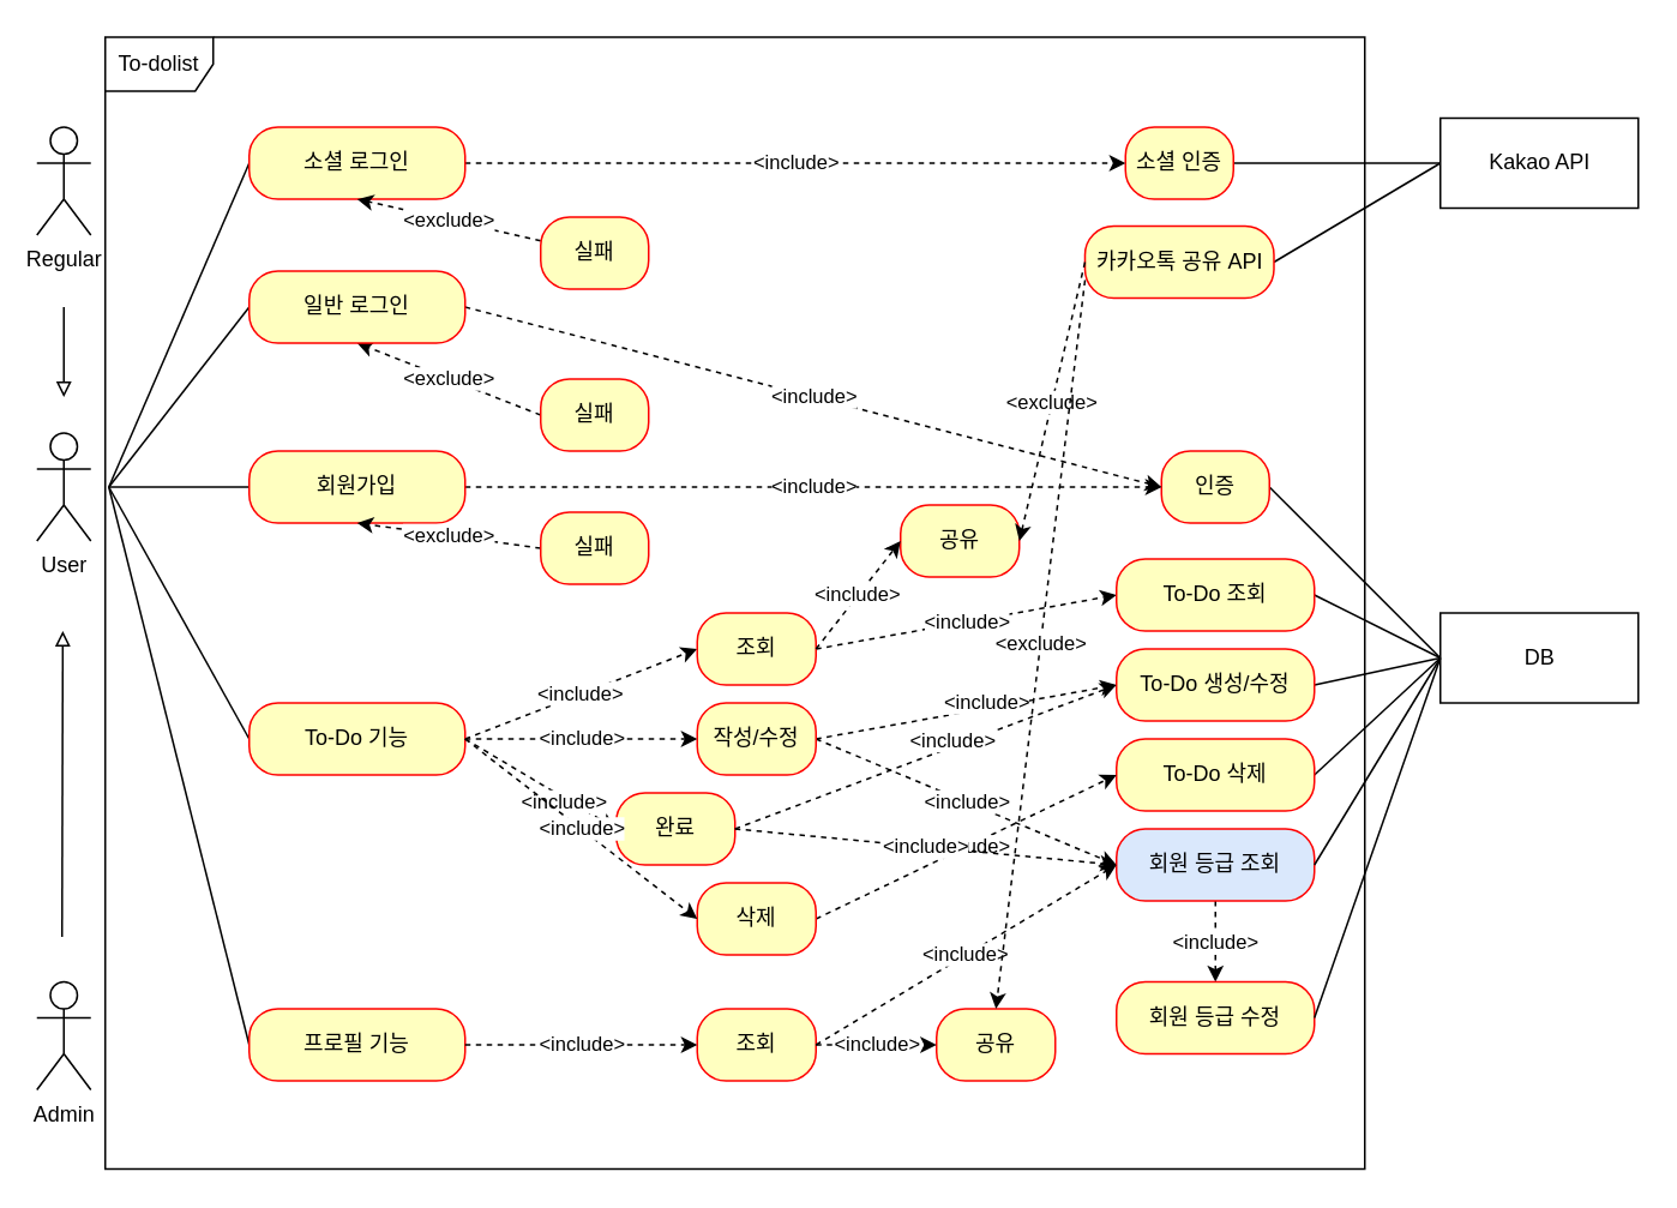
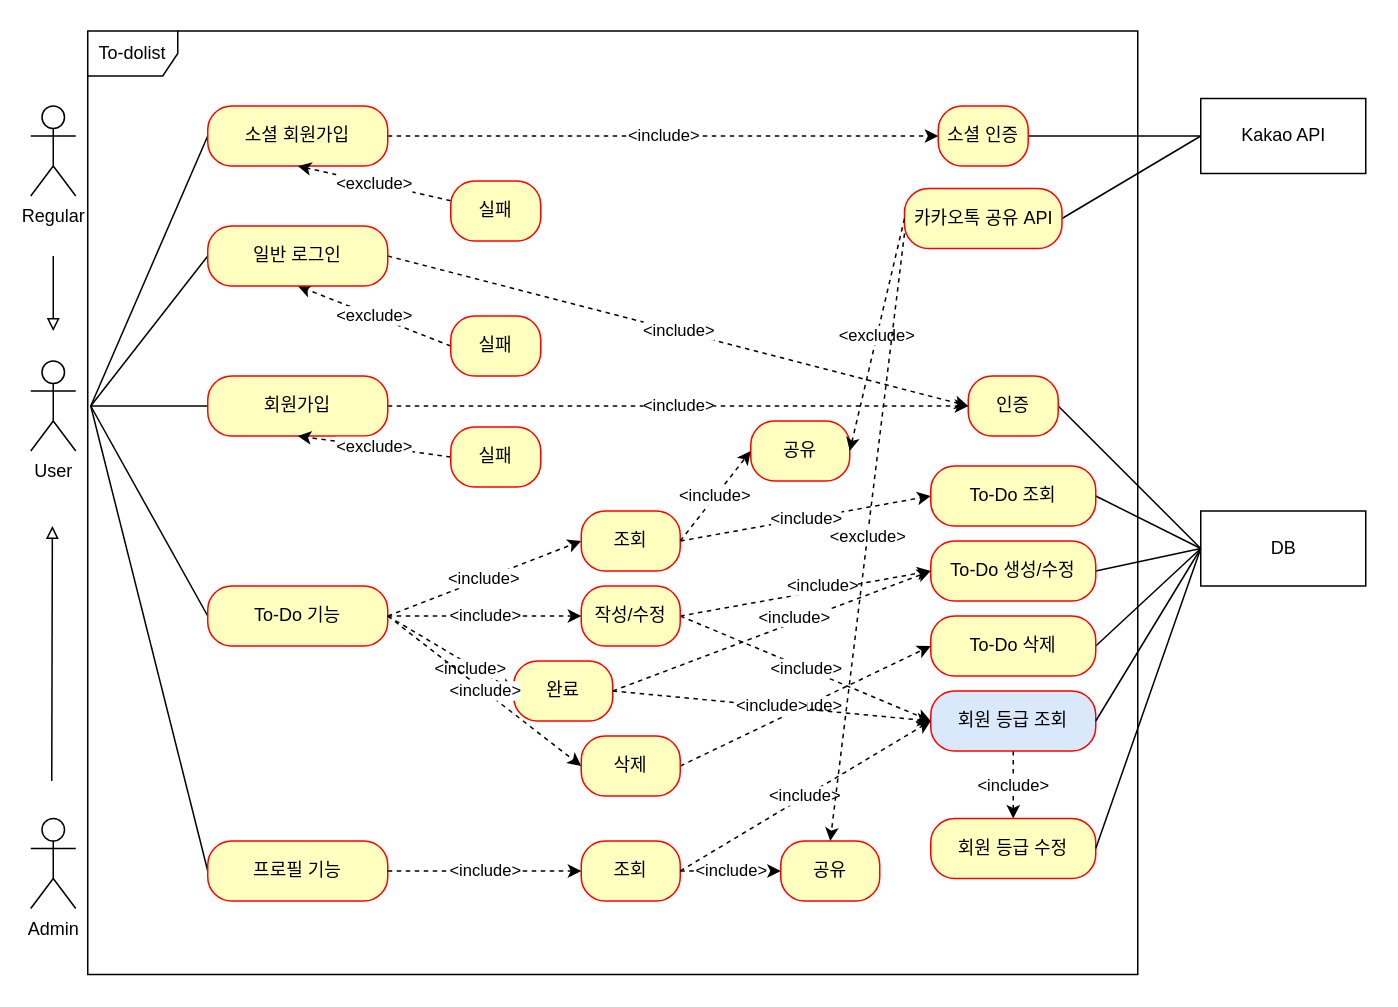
- <mxCell id="38" value="소셜 로그인" style="rounded=1;whiteSpace=wrap;html=1;arcSize=40;fontColor=#000000;fillColor=#ffffc0;strokeColor=#ff0000;" parent="1" vertex="1"><mxGeometry x="138" y="70" width="120" height="40" as="geometry" /></mxCell>
+ <mxCell id="38" value="소셜 회원가입" style="rounded=1;whiteSpace=wrap;html=1;arcSize=40;fontColor=#000000;fillColor=#ffffc0;strokeColor=#ff0000;" parent="1" vertex="1"><mxGeometry x="138" y="70" width="120" height="40" as="geometry" /></mxCell>
